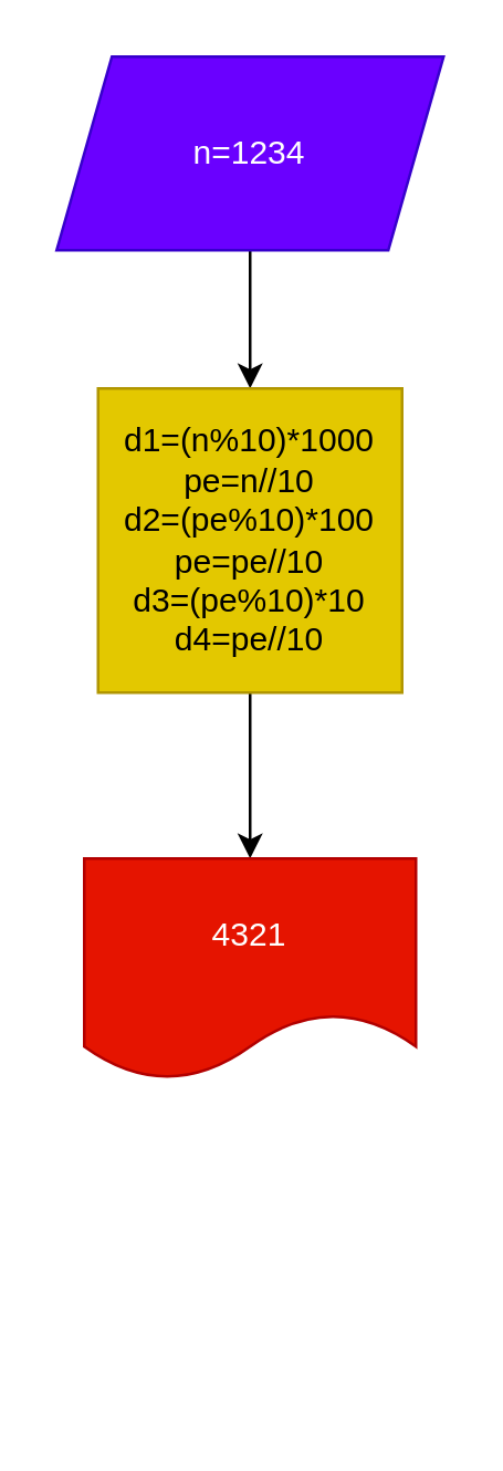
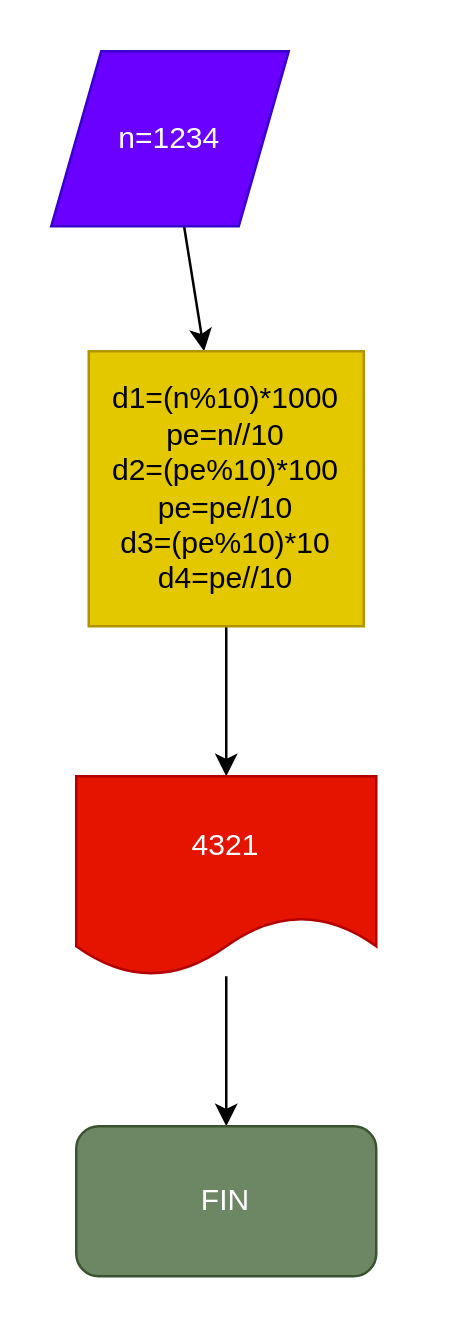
- <mxCell id="3" value="n=1234" style="shape=parallelogram;perimeter=parallelogramPerimeter;whiteSpace=wrap;html=1;fixedSize=1;fillColor=#6a00ff;fontColor=#ffffff;strokeColor=#3700CC;" parent="1" vertex="1"><mxGeometry x="20" y="20" width="140" height="70" as="geometry" /></mxCell>
+ <mxCell id="3" value="n=1234" style="shape=parallelogram;perimeter=parallelogramPerimeter;whiteSpace=wrap;html=1;fixedSize=1;fillColor=#6a00ff;fontColor=#ffffff;strokeColor=#3700CC;" parent="1" vertex="1"><mxGeometry x="20" y="20" width="95" height="70" as="geometry" /></mxCell>
+ <mxCell id="6" value="" style="edgeStyle=none;html=1;" parent="1" source="7" target="8" edge="1"><mxGeometry relative="1" as="geometry" /></mxCell>
+ <mxCell id="8" value="FIN" style="rounded=1;whiteSpace=wrap;html=1;fillColor=#6d8764;fontColor=#ffffff;strokeColor=#3A5431;" parent="1" vertex="1"><mxGeometry x="30" y="450" width="120" height="60" as="geometry" /></mxCell>
